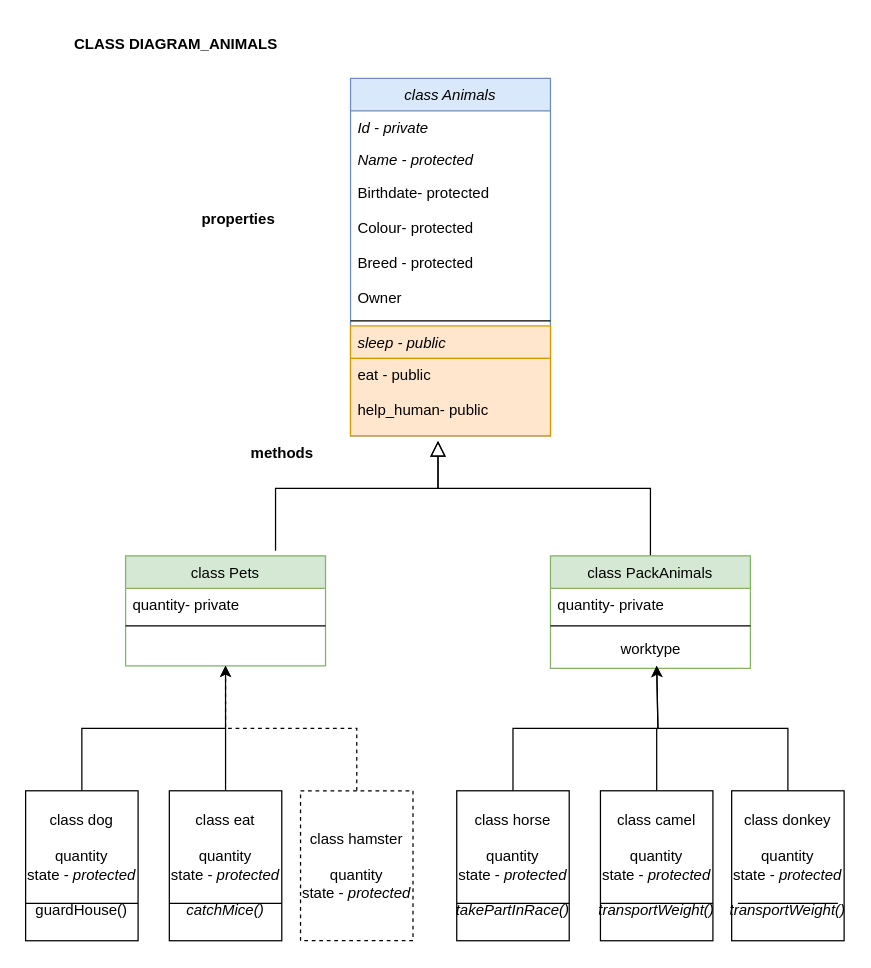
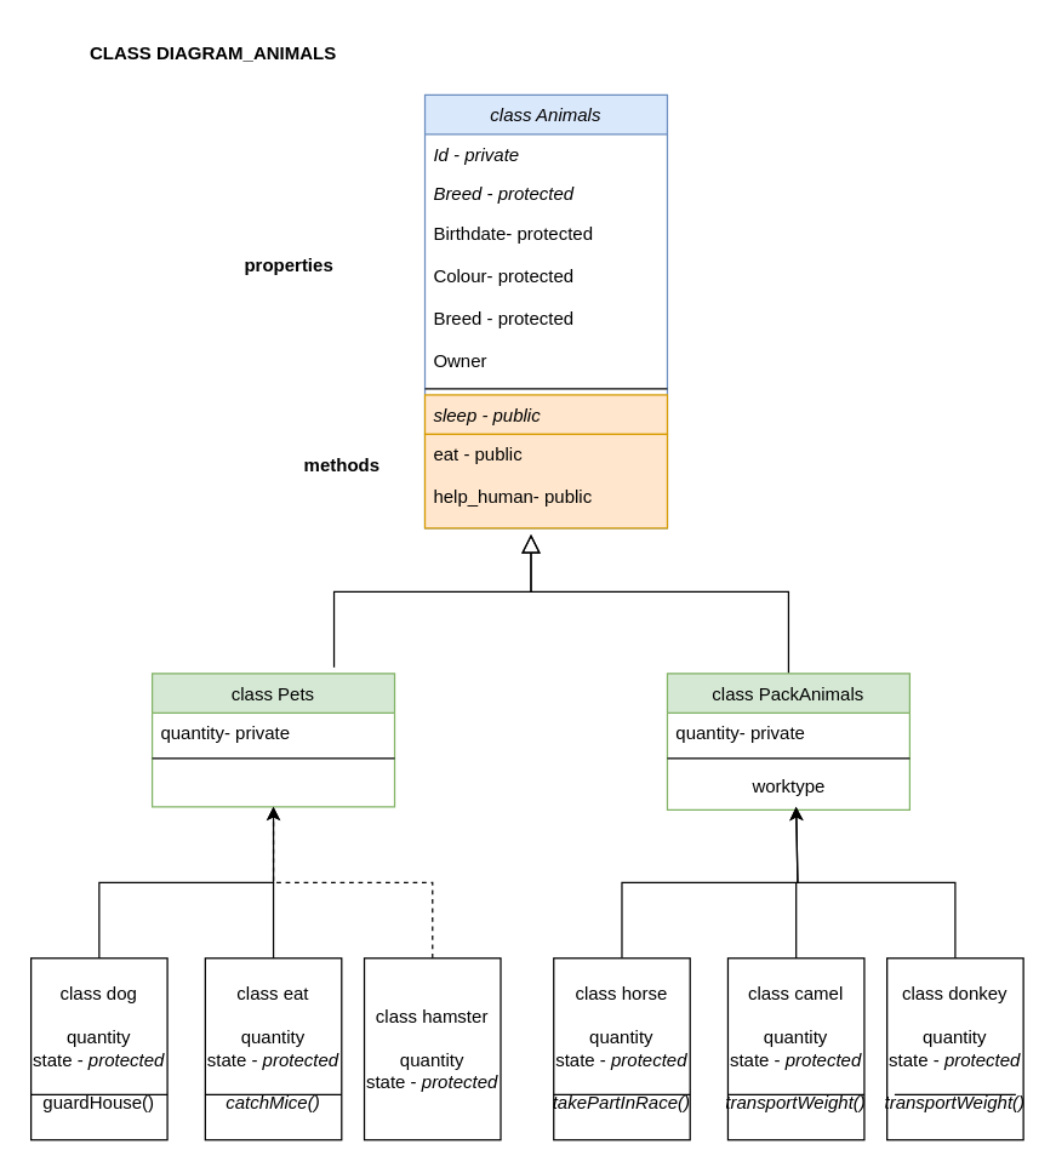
- <mxCell id="4" value="Name - protected" style="text;align=left;verticalAlign=top;spacingLeft=4;spacingRight=4;overflow=hidden;rotatable=0;points=[[0,0.5],[1,0.5]];portConstraint=eastwest;rounded=0;shadow=0;html=0;fontStyle=2" parent="2" vertex="1"><mxGeometry y="52" width="160" height="26" as="geometry" /></mxCell>
+ <mxCell id="4" value="Breed - protected" style="text;align=left;verticalAlign=top;spacingLeft=4;spacingRight=4;overflow=hidden;rotatable=0;points=[[0,0.5],[1,0.5]];portConstraint=eastwest;rounded=0;shadow=0;html=0;fontStyle=2" parent="2" vertex="1"><mxGeometry y="52" width="160" height="26" as="geometry" /></mxCell>
- <mxCell id="32" value="methods" style="text;html=1;align=center;verticalAlign=middle;resizable=0;points=[];autosize=1;strokeColor=none;fillColor=none;fontStyle=1" vertex="1" parent="1"><mxGeometry x="190" y="347" width="70" height="30" as="geometry" /></mxCell>
+ <mxCell id="32" value="methods" style="text;html=1;align=center;verticalAlign=middle;resizable=0;points=[];autosize=1;strokeColor=none;fillColor=none;fontStyle=1" vertex="1" parent="1"><mxGeometry x="190" y="292" width="70" height="30" as="geometry" /></mxCell>
- <mxCell id="23" value="class hamster&lt;div&gt;&lt;br&gt;&lt;/div&gt;&lt;div&gt;&lt;div&gt;&lt;span style=&quot;text-align: left; text-wrap-mode: nowrap;&quot;&gt;quantity&lt;/span&gt;&lt;/div&gt;&lt;div&gt;state -&amp;nbsp;&lt;i&gt;protected&lt;/i&gt;&lt;/div&gt;&lt;/div&gt;" style="rounded=0;whiteSpace=wrap;html=1;dashed=1;" vertex="1" parent="1"><mxGeometry x="240" y="632" width="90" height="120" as="geometry" /></mxCell>
+ <mxCell id="23" value="class hamster&lt;div&gt;&lt;br&gt;&lt;/div&gt;&lt;div&gt;&lt;div&gt;&lt;span style=&quot;text-align: left; text-wrap-mode: nowrap;&quot;&gt;quantity&lt;/span&gt;&lt;/div&gt;&lt;div&gt;state -&amp;nbsp;&lt;i&gt;protected&lt;/i&gt;&lt;/div&gt;&lt;/div&gt;" style="rounded=0;whiteSpace=wrap;html=1;" vertex="1" parent="1"><mxGeometry x="240" y="632" width="90" height="120" as="geometry" /></mxCell>
